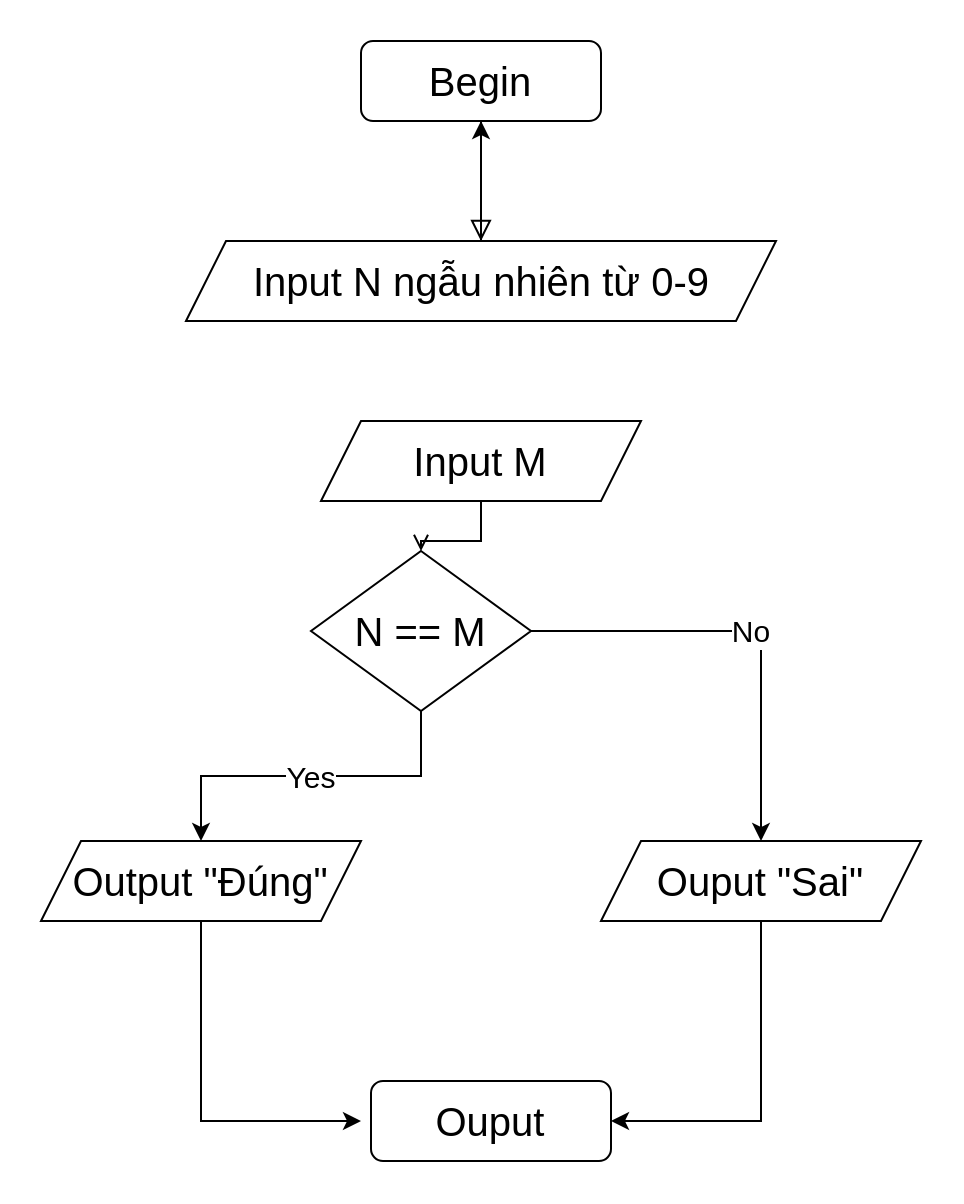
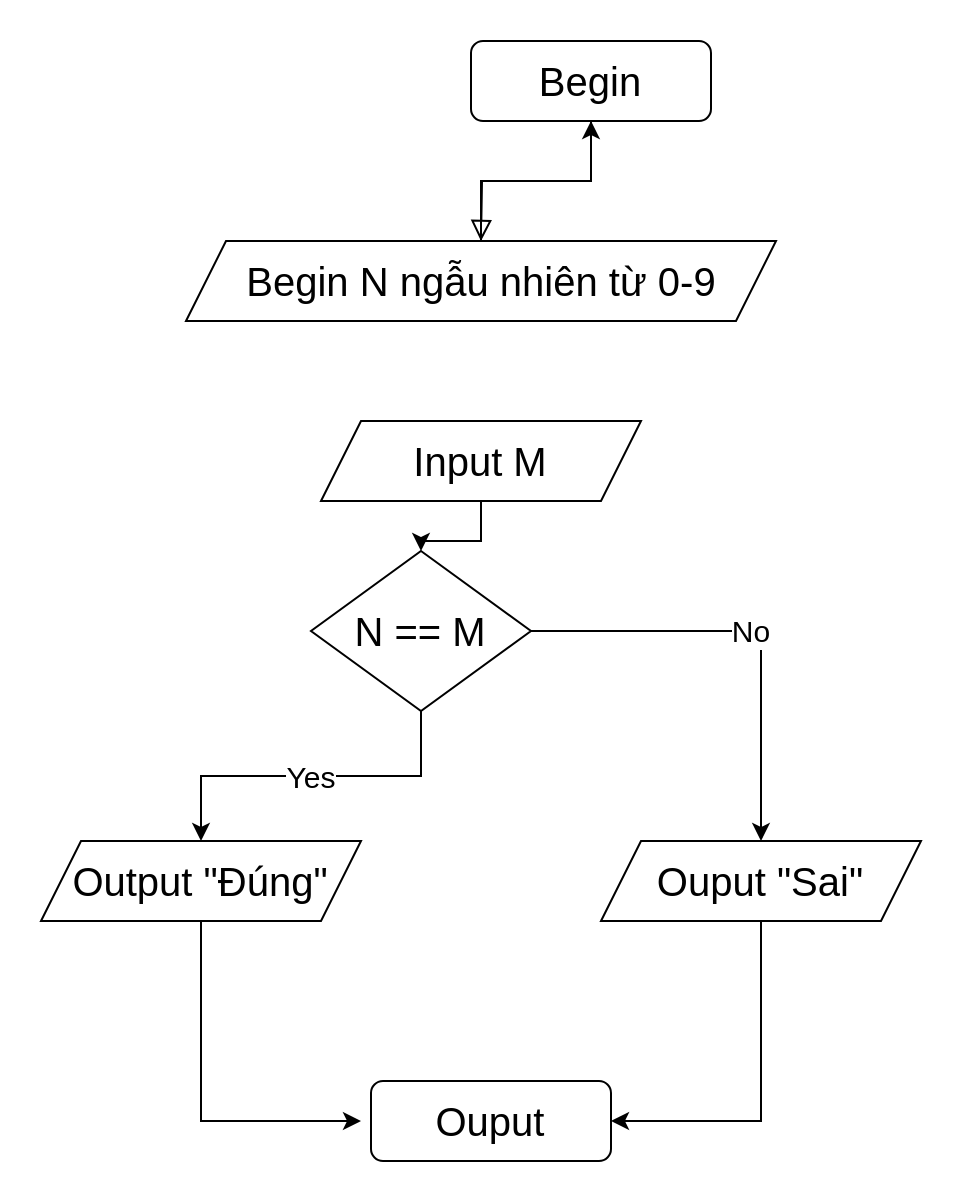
- <mxCell id="3" value="Begin" style="rounded=1;whiteSpace=wrap;html=1;fontSize=20;glass=0;strokeWidth=1;shadow=0;" parent="1" vertex="1"><mxGeometry x="180" y="20" width="120" height="40" as="geometry" /></mxCell>
+ <mxCell id="3" value="Begin" style="rounded=1;whiteSpace=wrap;html=1;fontSize=20;glass=0;strokeWidth=1;shadow=0;" parent="1" vertex="1"><mxGeometry x="235" y="20" width="120" height="40" as="geometry" /></mxCell>
- <mxCell id="5" value="Input N ngẫu nhiên từ 0-9" style="shape=parallelogram;perimeter=parallelogramPerimeter;whiteSpace=wrap;html=1;fixedSize=1;fontSize=20;" vertex="1" parent="1"><mxGeometry x="92.5" y="120" width="295" height="40" as="geometry" /></mxCell>
+ <mxCell id="5" value="Begin N ngẫu nhiên từ 0-9" style="shape=parallelogram;perimeter=parallelogramPerimeter;whiteSpace=wrap;html=1;fixedSize=1;fontSize=20;" vertex="1" parent="1"><mxGeometry x="92.5" y="120" width="295" height="40" as="geometry" /></mxCell>
- <mxCell id="6" style="edgeStyle=orthogonalEdgeStyle;rounded=0;orthogonalLoop=1;jettySize=auto;html=1;entryX=0.5;entryY=0;entryDx=0;entryDy=0;endArrow=open;" edge="1" parent="1" source="7" target="10"><mxGeometry relative="1" as="geometry" /></mxCell>
+ <mxCell id="6" style="edgeStyle=orthogonalEdgeStyle;rounded=0;orthogonalLoop=1;jettySize=auto;html=1;entryX=0.5;entryY=0;entryDx=0;entryDy=0;" edge="1" parent="1" source="7" target="10"><mxGeometry relative="1" as="geometry" /></mxCell>
